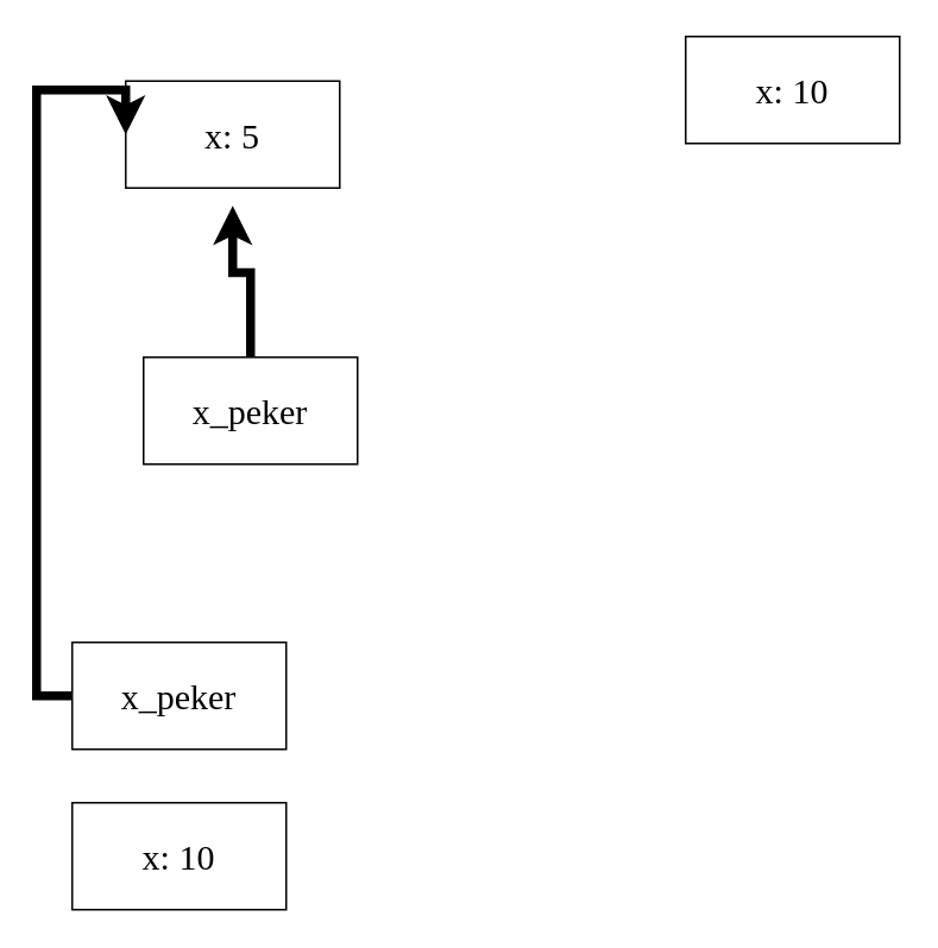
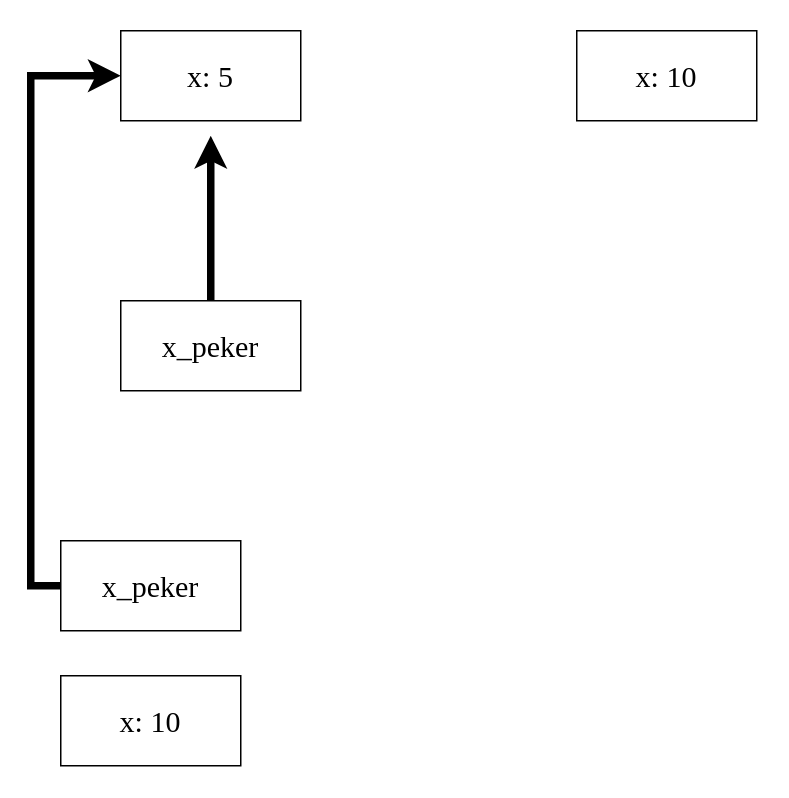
- <mxCell id="2" value="&lt;font style=&quot;font-size: 20px;&quot; face=&quot;Lucida Console&quot;&gt;x: 5&lt;/font&gt;" style="rounded=0;whiteSpace=wrap;html=1;" vertex="1" parent="1"><mxGeometry x="70" y="45" width="120" height="60" as="geometry" /></mxCell>
+ <mxCell id="2" value="&lt;font style=&quot;font-size: 20px;&quot; face=&quot;Lucida Console&quot;&gt;x: 5&lt;/font&gt;" style="rounded=0;whiteSpace=wrap;html=1;" vertex="1" parent="1"><mxGeometry x="80" y="20" width="120" height="60" as="geometry" /></mxCell>
